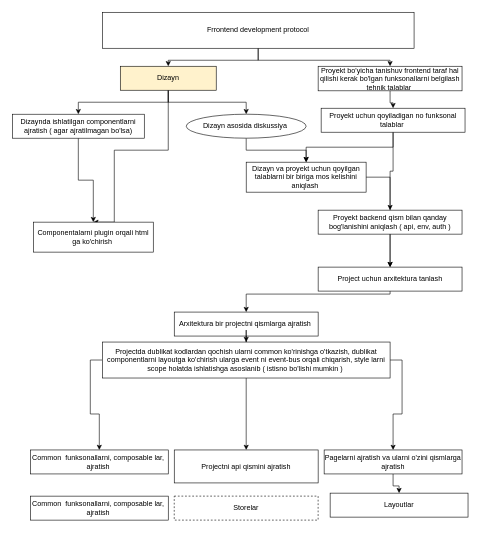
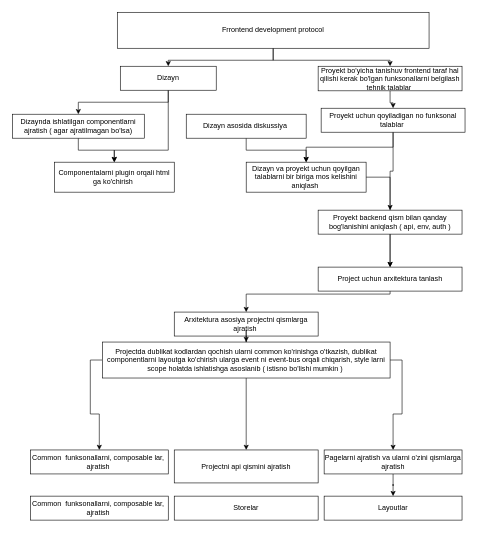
- <mxCell id="4" value="Frrontend development protocol" style="rounded=0;whiteSpace=wrap;html=1;" vertex="1" parent="1"><mxGeometry x="170" y="20" width="520" height="60" as="geometry" /></mxCell>
+ <mxCell id="4" value="Frrontend development protocol" style="rounded=0;whiteSpace=wrap;html=1;" vertex="1" parent="1"><mxGeometry x="195" y="20" width="520" height="60" as="geometry" /></mxCell>
- <mxCell id="8" value="Dizayn" style="rounded=0;whiteSpace=wrap;html=1;fillColor=#fff2cc;" vertex="1" parent="1"><mxGeometry x="200" y="110" width="160" height="40" as="geometry" /></mxCell>
+ <mxCell id="8" value="Dizayn" style="rounded=0;whiteSpace=wrap;html=1;" vertex="1" parent="1"><mxGeometry x="200" y="110" width="160" height="40" as="geometry" /></mxCell>
- <mxCell id="6" value="" style="edgeStyle=orthogonalEdgeStyle;rounded=0;orthogonalLoop=1;jettySize=auto;html=1;" edge="1" parent="1" source="8" target="13"><mxGeometry relative="1" as="geometry" /></mxCell>
- <mxCell id="13" value="Dizayn asosida diskussiya&amp;nbsp;" style="ellipse;whiteSpace=wrap;html=1;" vertex="1" parent="1"><mxGeometry x="310" y="190" width="200" height="40" as="geometry" /></mxCell>
+ <mxCell id="13" value="Dizayn asosida diskussiya&amp;nbsp;" style="rounded=0;whiteSpace=wrap;html=1;" vertex="1" parent="1"><mxGeometry x="310" y="190" width="200" height="40" as="geometry" /></mxCell>
- <mxCell id="11" value="Componentalarni plugin orqali html ga ko'chirish&amp;nbsp;" style="rounded=0;whiteSpace=wrap;html=1;" vertex="1" parent="1"><mxGeometry x="55" y="370" width="200" height="50" as="geometry" /></mxCell>
+ <mxCell id="11" value="Componentalarni plugin orqali html ga ko'chirish&amp;nbsp;" style="rounded=0;whiteSpace=wrap;html=1;" vertex="1" parent="1"><mxGeometry x="90" y="270" width="200" height="50" as="geometry" /></mxCell>
- <mxCell id="24" value="Arxitektura bir projectni qismlarga ajratish&amp;nbsp;" style="rounded=0;whiteSpace=wrap;html=1;" vertex="1" parent="1"><mxGeometry x="290" y="520" width="240" height="40" as="geometry" /></mxCell>
+ <mxCell id="24" value="Arxitektura asosiya projectni qismlarga ajratish&amp;nbsp;" style="rounded=0;whiteSpace=wrap;html=1;" vertex="1" parent="1"><mxGeometry x="290" y="520" width="240" height="40" as="geometry" /></mxCell>
- <mxCell id="32" value="Layoutlar" style="rounded=0;whiteSpace=wrap;html=1;" vertex="1" parent="1"><mxGeometry x="550" y="822" width="230" height="40" as="geometry" /></mxCell>
+ <mxCell id="32" value="Layoutlar" style="rounded=0;whiteSpace=wrap;html=1;" vertex="1" parent="1"><mxGeometry x="540" y="827" width="230" height="40" as="geometry" /></mxCell>
- <mxCell id="33" value="Storelar" style="rounded=0;whiteSpace=wrap;html=1;dashed=1;" vertex="1" parent="1"><mxGeometry x="290" y="827" width="240" height="40" as="geometry" /></mxCell>
+ <mxCell id="33" value="Storelar" style="rounded=0;whiteSpace=wrap;html=1;" vertex="1" parent="1"><mxGeometry x="290" y="827" width="240" height="40" as="geometry" /></mxCell>
